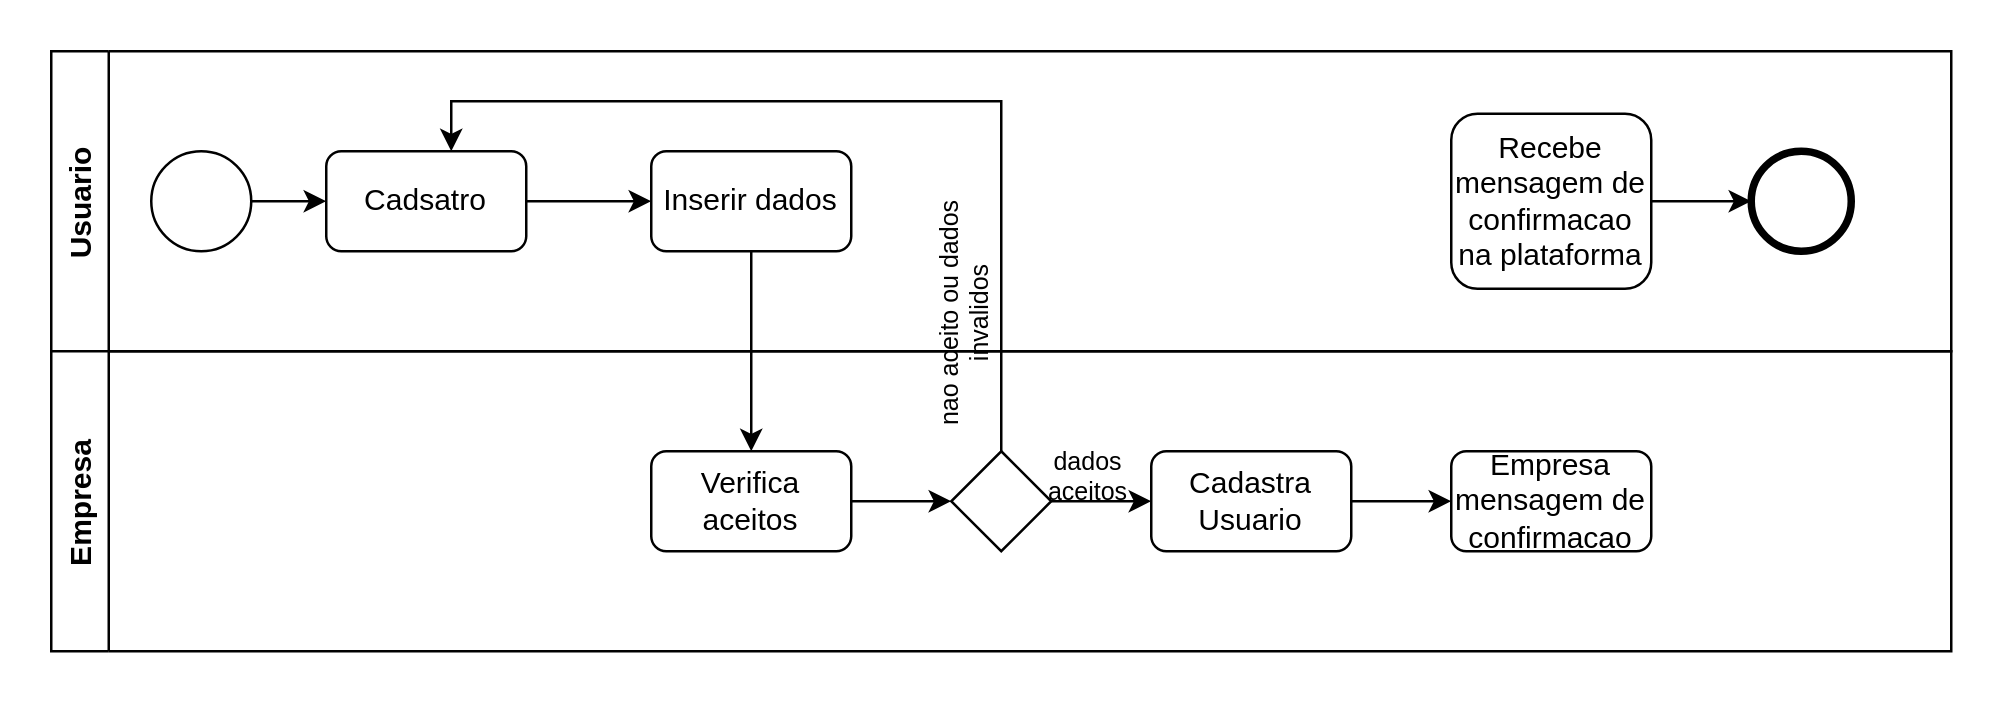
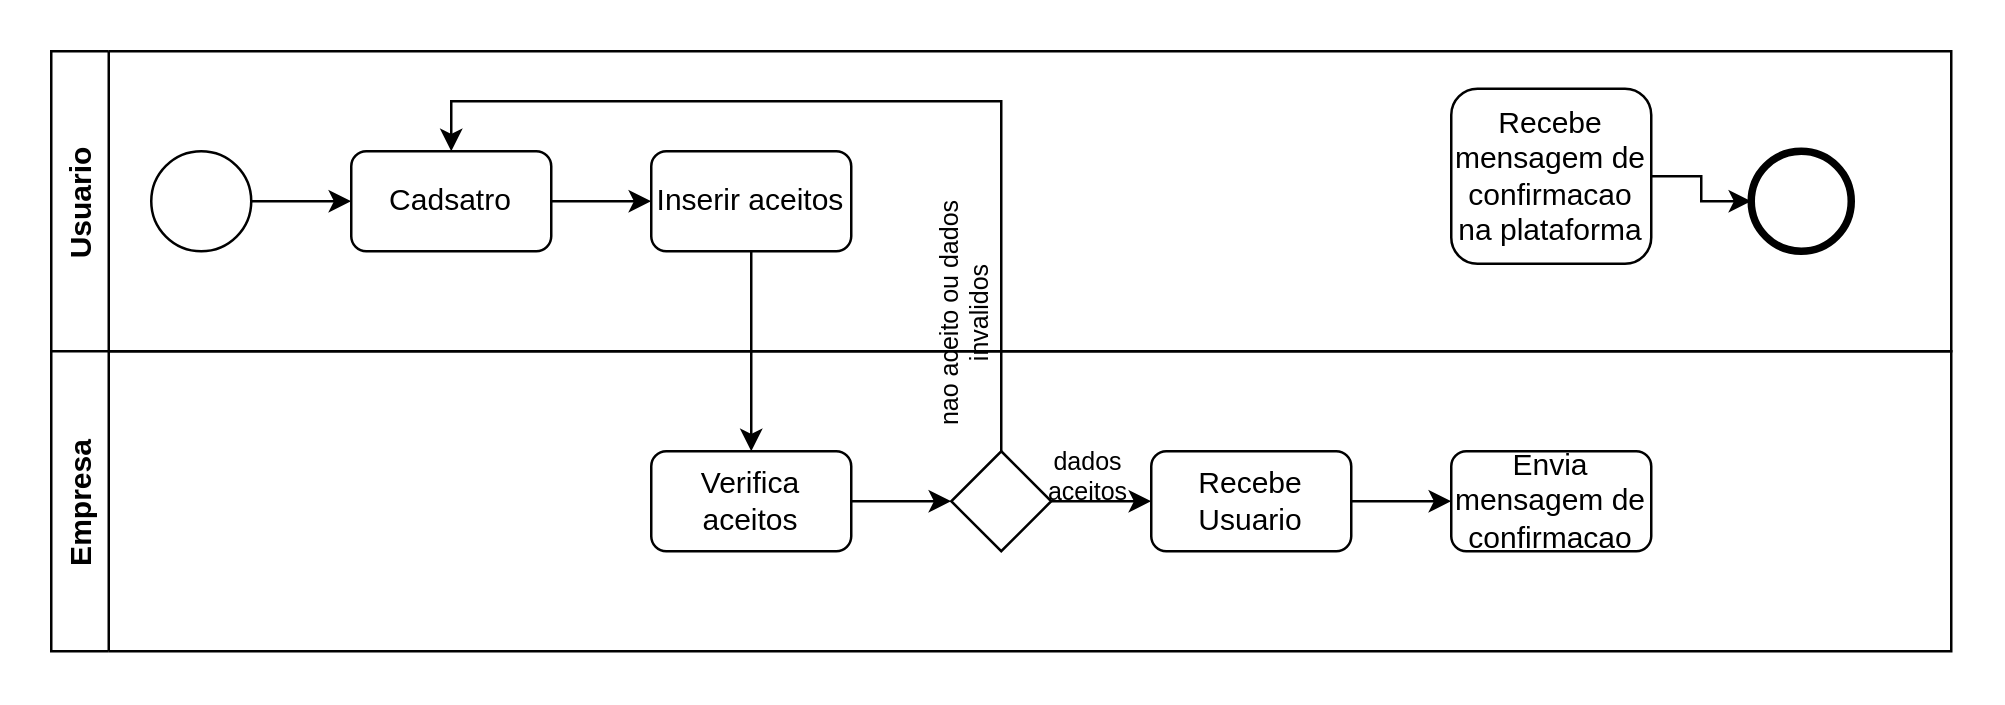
- <mxCell id="5" value="Cadsatro" style="rounded=1;whiteSpace=wrap;html=1;" parent="2" vertex="1"><mxGeometry x="110" y="40" width="80" height="40" as="geometry" /></mxCell>
+ <mxCell id="5" value="Cadsatro" style="rounded=1;whiteSpace=wrap;html=1;" parent="2" vertex="1"><mxGeometry x="120" y="40" width="80" height="40" as="geometry" /></mxCell>
- <mxCell id="6" value="Inserir dados" style="rounded=1;whiteSpace=wrap;html=1;" parent="2" vertex="1"><mxGeometry x="240" y="40" width="80" height="40" as="geometry" /></mxCell>
+ <mxCell id="6" value="Inserir aceitos" style="rounded=1;whiteSpace=wrap;html=1;" parent="2" vertex="1"><mxGeometry x="240" y="40" width="80" height="40" as="geometry" /></mxCell>
- <mxCell id="9" value="&lt;font style=&quot;font-size: 12px;&quot;&gt;Recebe mensagem de confirmacao na plataforma&lt;/font&gt;" style="rounded=1;whiteSpace=wrap;html=1;fontSize=12;" vertex="1" parent="2"><mxGeometry x="560" y="25" width="80" height="70" as="geometry" /></mxCell>
+ <mxCell id="9" value="&lt;font style=&quot;font-size: 12px;&quot;&gt;Recebe mensagem de confirmacao na plataforma&lt;/font&gt;" style="rounded=1;whiteSpace=wrap;html=1;fontSize=12;" vertex="1" parent="2"><mxGeometry x="560" y="15" width="80" height="70" as="geometry" /></mxCell>
- <mxCell id="16" value="Cadastra Usuario" style="rounded=1;whiteSpace=wrap;html=1;" parent="11" vertex="1"><mxGeometry x="440" y="40" width="80" height="40" as="geometry" /></mxCell>
+ <mxCell id="16" value="Recebe Usuario" style="rounded=1;whiteSpace=wrap;html=1;" parent="11" vertex="1"><mxGeometry x="440" y="40" width="80" height="40" as="geometry" /></mxCell>
- <mxCell id="17" value="Empresa mensagem de confirmacao" style="rounded=1;whiteSpace=wrap;html=1;fontSize=12;" vertex="1" parent="11"><mxGeometry x="560" y="40" width="80" height="40" as="geometry" /></mxCell>
+ <mxCell id="17" value="Envia mensagem de confirmacao" style="rounded=1;whiteSpace=wrap;html=1;fontSize=12;" vertex="1" parent="11"><mxGeometry x="560" y="40" width="80" height="40" as="geometry" /></mxCell>
